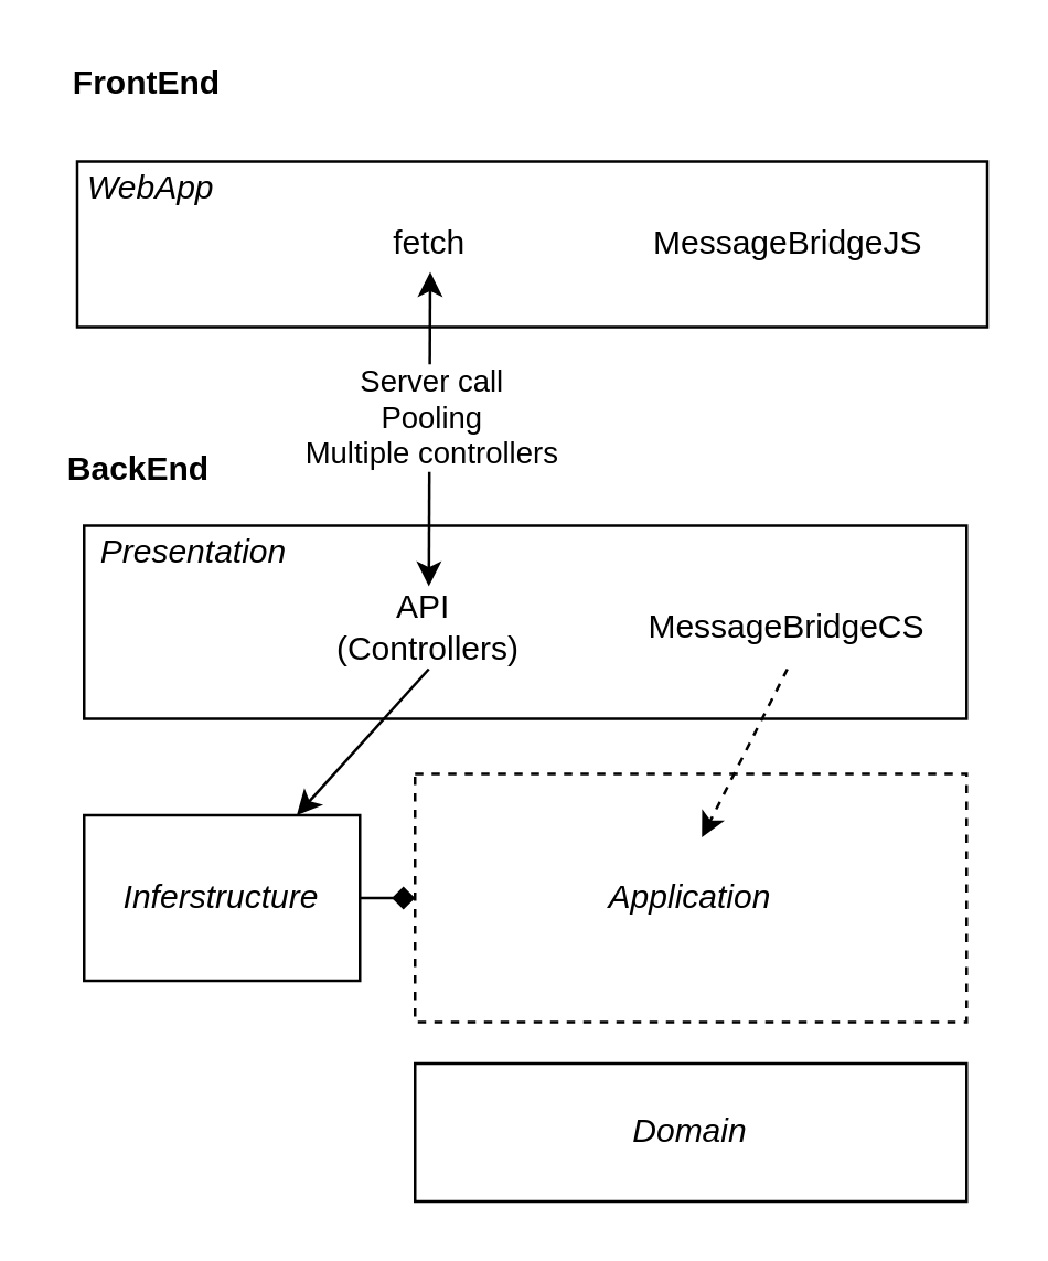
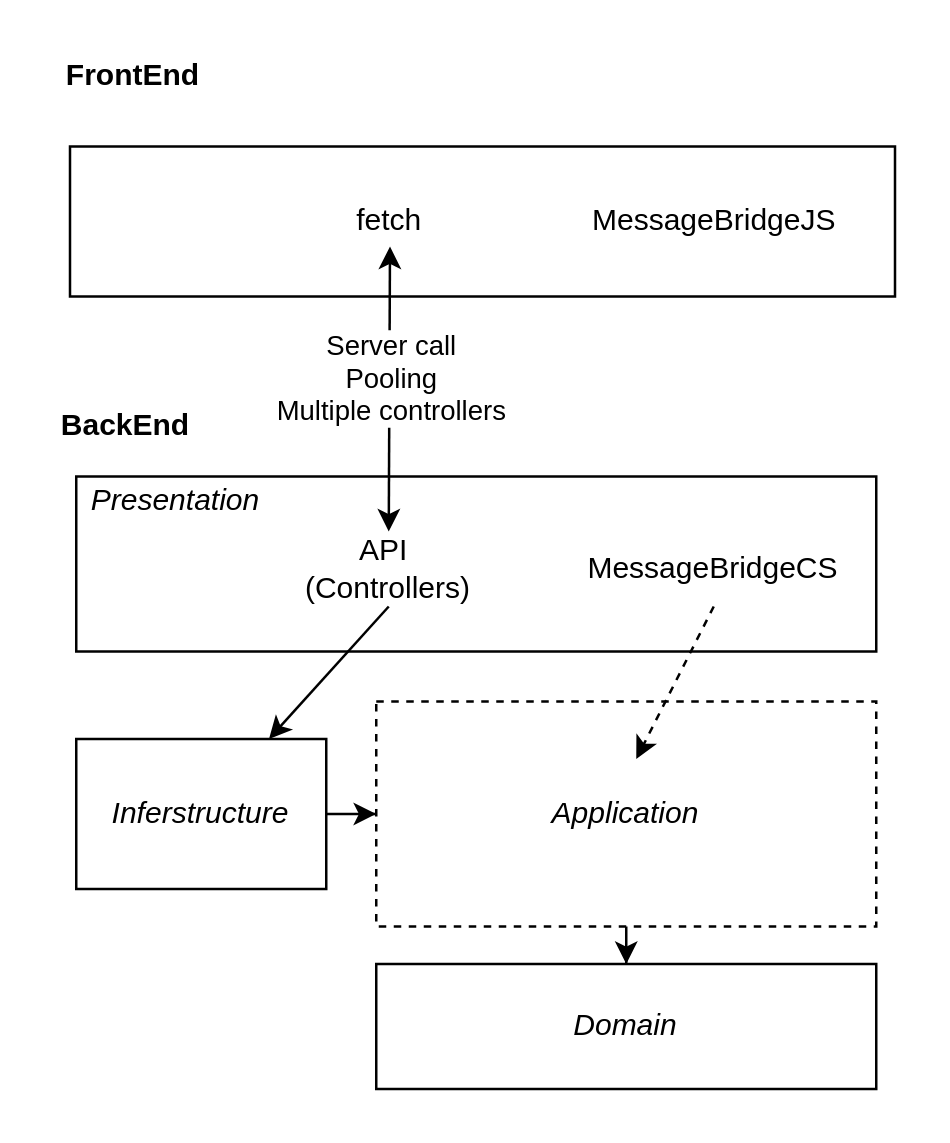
- <mxCell id="17" value="WebApp" style="text;html=1;strokeColor=none;fillColor=none;align=center;verticalAlign=middle;whiteSpace=wrap;rounded=0;fontStyle=2" vertex="1" parent="1"><mxGeometry x="27.5" y="58" width="52.5" height="20" as="geometry" /></mxCell>
- <mxCell id="8" style="edgeStyle=orthogonalEdgeStyle;rounded=0;orthogonalLoop=1;jettySize=auto;html=1;exitX=1;exitY=0.5;exitDx=0;exitDy=0;endArrow=diamond;" edge="1" parent="1" source="9" target="7"><mxGeometry relative="1" as="geometry" /></mxCell>
+ <mxCell id="8" style="edgeStyle=orthogonalEdgeStyle;rounded=0;orthogonalLoop=1;jettySize=auto;html=1;exitX=1;exitY=0.5;exitDx=0;exitDy=0;" edge="1" parent="1" source="9" target="7"><mxGeometry relative="1" as="geometry" /></mxCell>
+ <mxCell id="6" style="edgeStyle=orthogonalEdgeStyle;rounded=0;orthogonalLoop=1;jettySize=auto;html=1;entryX=0.5;entryY=0;entryDx=0;entryDy=0;" edge="1" parent="1" source="7" target="10"><mxGeometry relative="1" as="geometry" /></mxCell>
